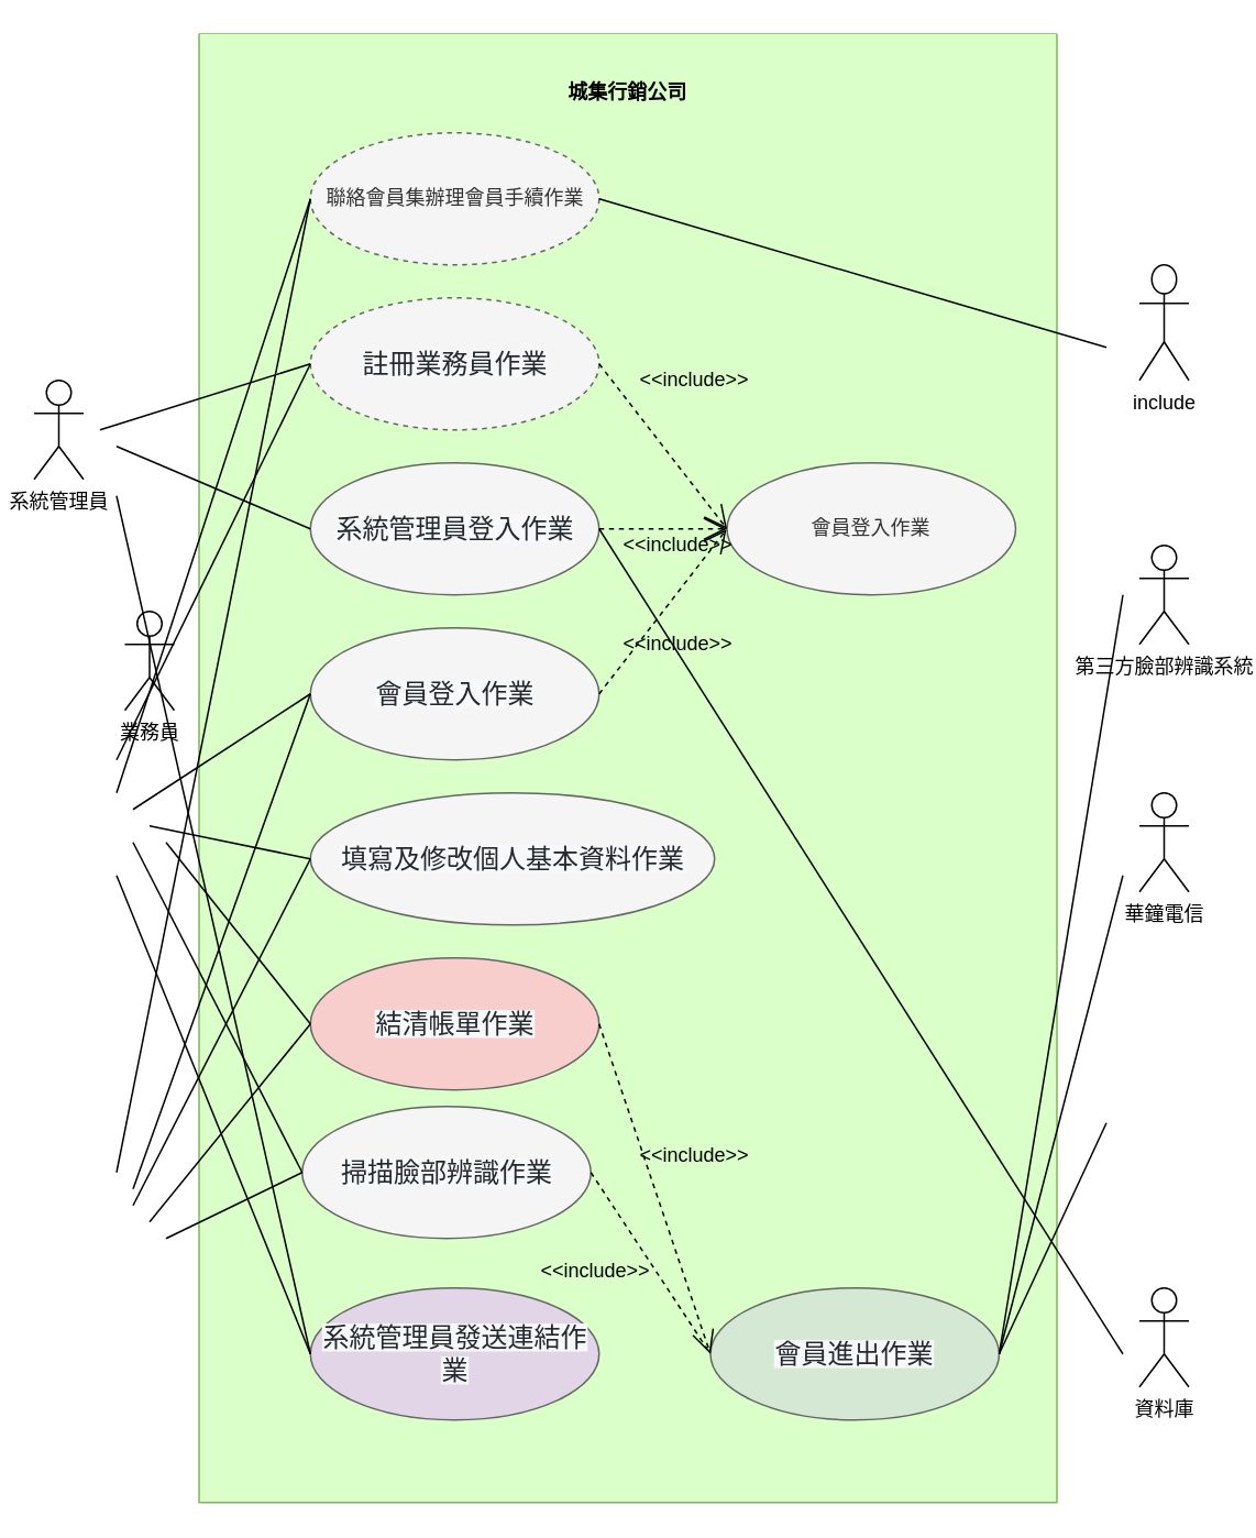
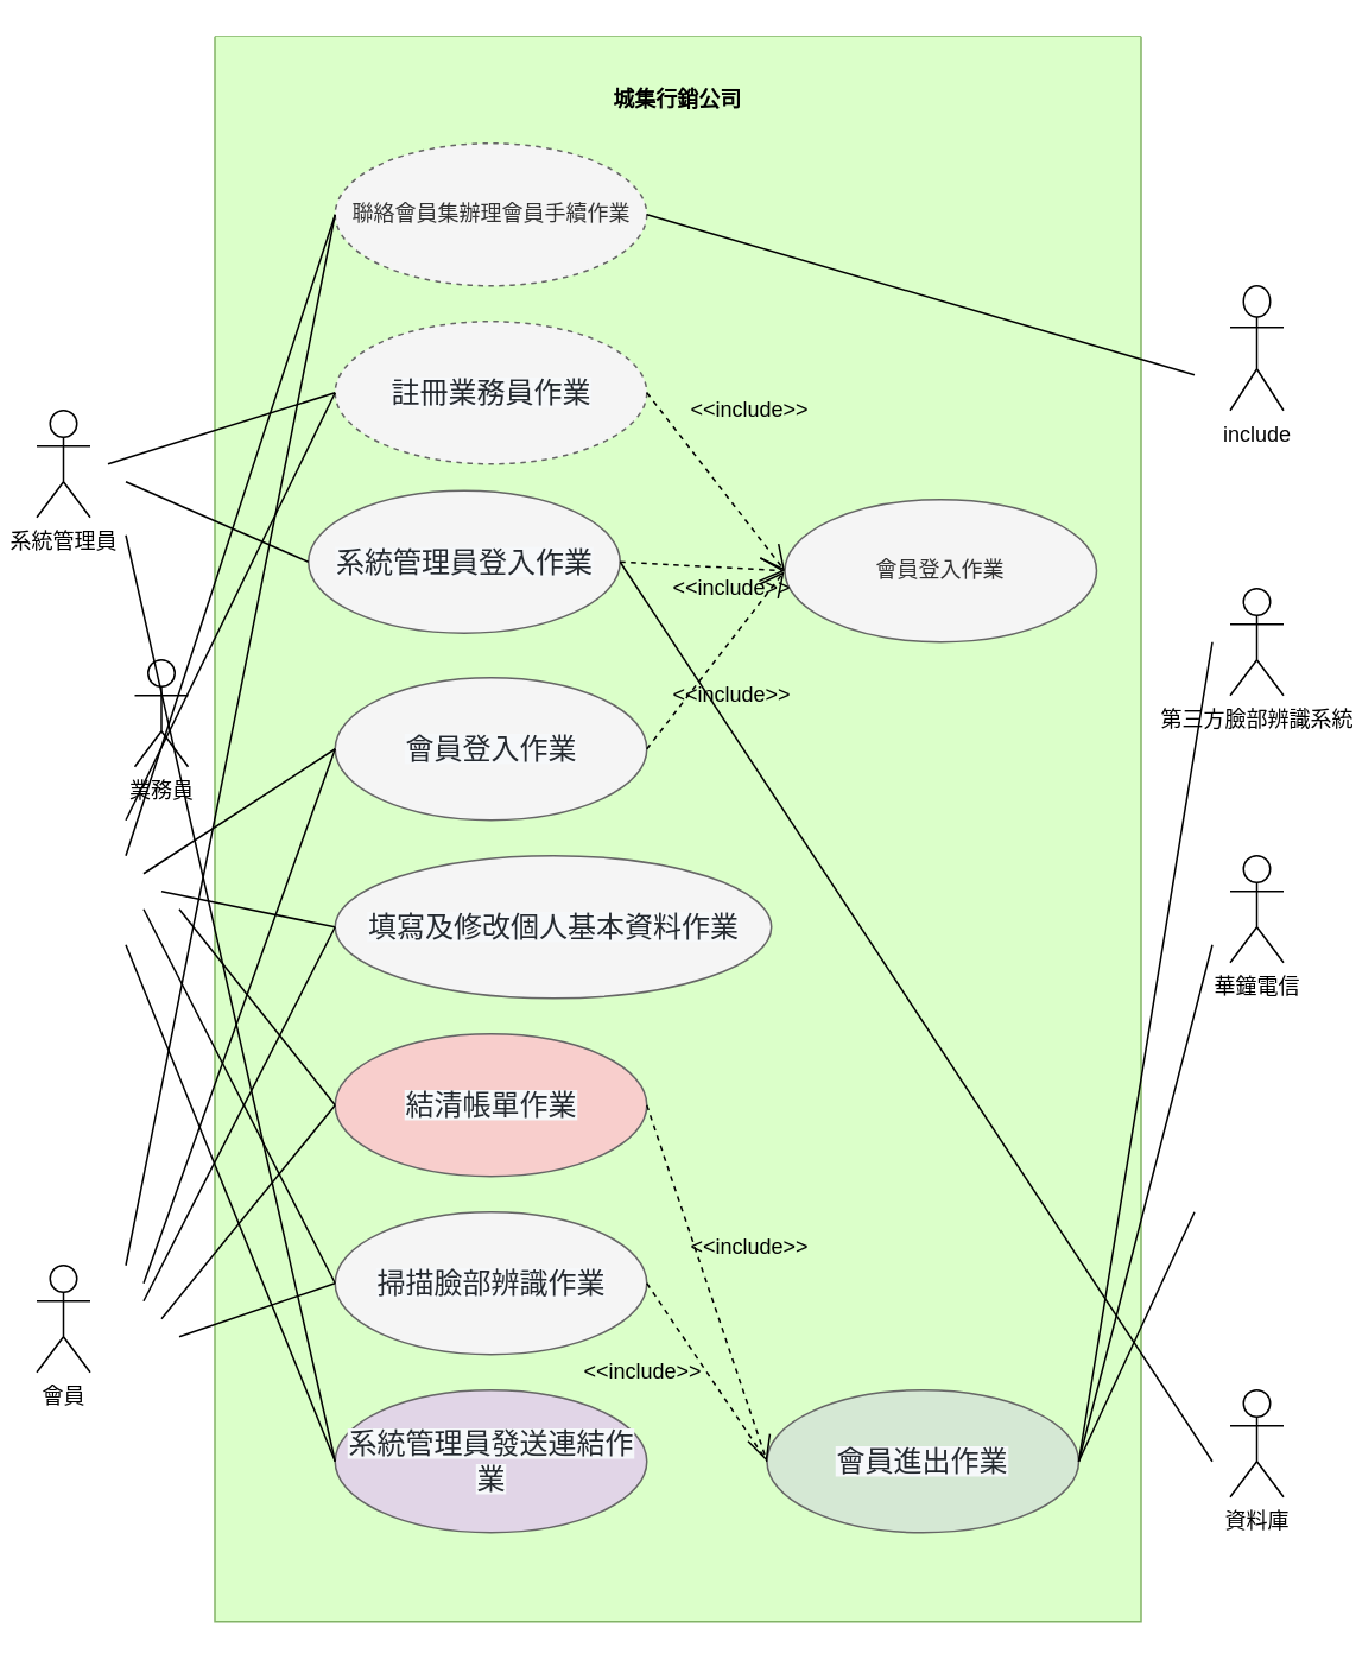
- <mxCell id="5" value="&lt;span style=&quot;color: rgb(36 , 41 , 47) ; font-family: , &amp;#34;blinkmacsystemfont&amp;#34; , &amp;#34;segoe ui&amp;#34; , &amp;#34;helvetica&amp;#34; , &amp;#34;arial&amp;#34; , sans-serif , &amp;#34;apple color emoji&amp;#34; , &amp;#34;segoe ui emoji&amp;#34; ; font-size: 16px ; background-color: rgb(246 , 248 , 250)&quot;&gt;系統管理員登入作業&lt;/span&gt;" style="ellipse;whiteSpace=wrap;html=1;strokeColor=#666666;fillColor=#f5f5f5;fontColor=#333333;" vertex="1" parent="2"><mxGeometry x="67.5" y="260" width="175" height="80" as="geometry" /></mxCell>
+ <mxCell id="5" value="&lt;span style=&quot;color: rgb(36 , 41 , 47) ; font-family: , &amp;#34;blinkmacsystemfont&amp;#34; , &amp;#34;segoe ui&amp;#34; , &amp;#34;helvetica&amp;#34; , &amp;#34;arial&amp;#34; , sans-serif , &amp;#34;apple color emoji&amp;#34; , &amp;#34;segoe ui emoji&amp;#34; ; font-size: 16px ; background-color: rgb(246 , 248 , 250)&quot;&gt;系統管理員登入作業&lt;/span&gt;" style="ellipse;whiteSpace=wrap;html=1;strokeColor=#666666;fillColor=#f5f5f5;fontColor=#333333;" vertex="1" parent="2"><mxGeometry x="52.5" y="255" width="175" height="80" as="geometry" /></mxCell>
- <mxCell id="9" value="&lt;div&gt;&lt;span style=&quot;background-color: rgb(246 , 248 , 250) ; color: rgb(36 , 41 , 47) ; font-size: 16px&quot;&gt;掃描臉部辨識作業&lt;/span&gt;&lt;br&gt;&lt;/div&gt;" style="ellipse;whiteSpace=wrap;html=1;strokeColor=#666666;fillColor=#f5f5f5;fontColor=#333333;" vertex="1" parent="2"><mxGeometry x="62.5" y="650" width="175" height="80" as="geometry" /></mxCell>
+ <mxCell id="9" value="&lt;div&gt;&lt;span style=&quot;background-color: rgb(246 , 248 , 250) ; color: rgb(36 , 41 , 47) ; font-size: 16px&quot;&gt;掃描臉部辨識作業&lt;/span&gt;&lt;br&gt;&lt;/div&gt;" style="ellipse;whiteSpace=wrap;html=1;strokeColor=#666666;fillColor=#f5f5f5;fontColor=#333333;" vertex="1" parent="2"><mxGeometry x="67.5" y="660" width="175" height="80" as="geometry" /></mxCell>
+ <mxCell id="24" value="會員" style="shape=umlActor;verticalLabelPosition=bottom;verticalAlign=top;html=1;outlineConnect=0;" vertex="1" parent="1"><mxGeometry x="20" y="710" width="30" height="60" as="geometry" /></mxCell>
